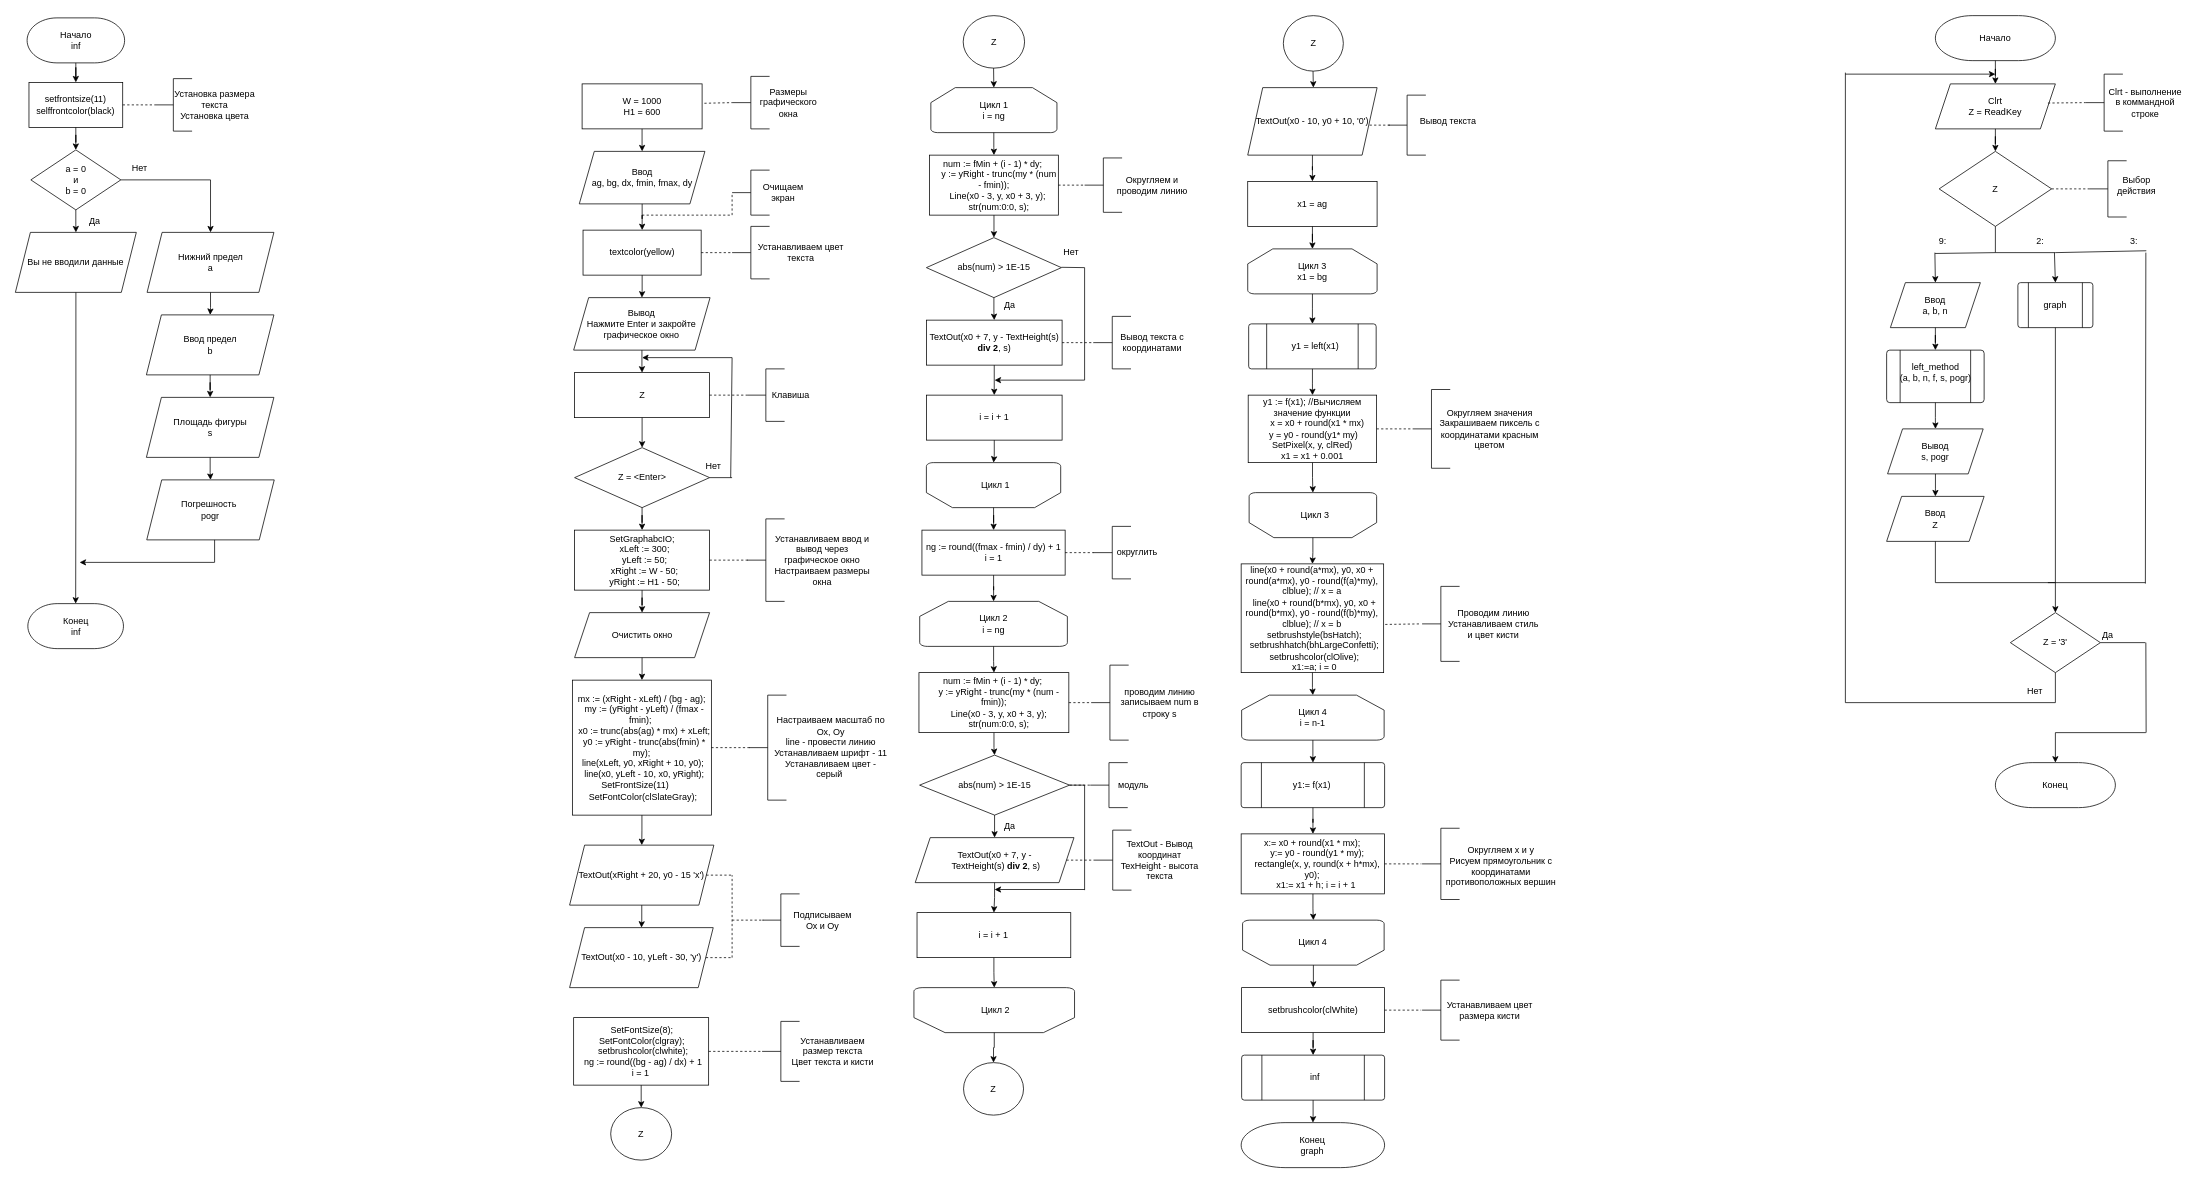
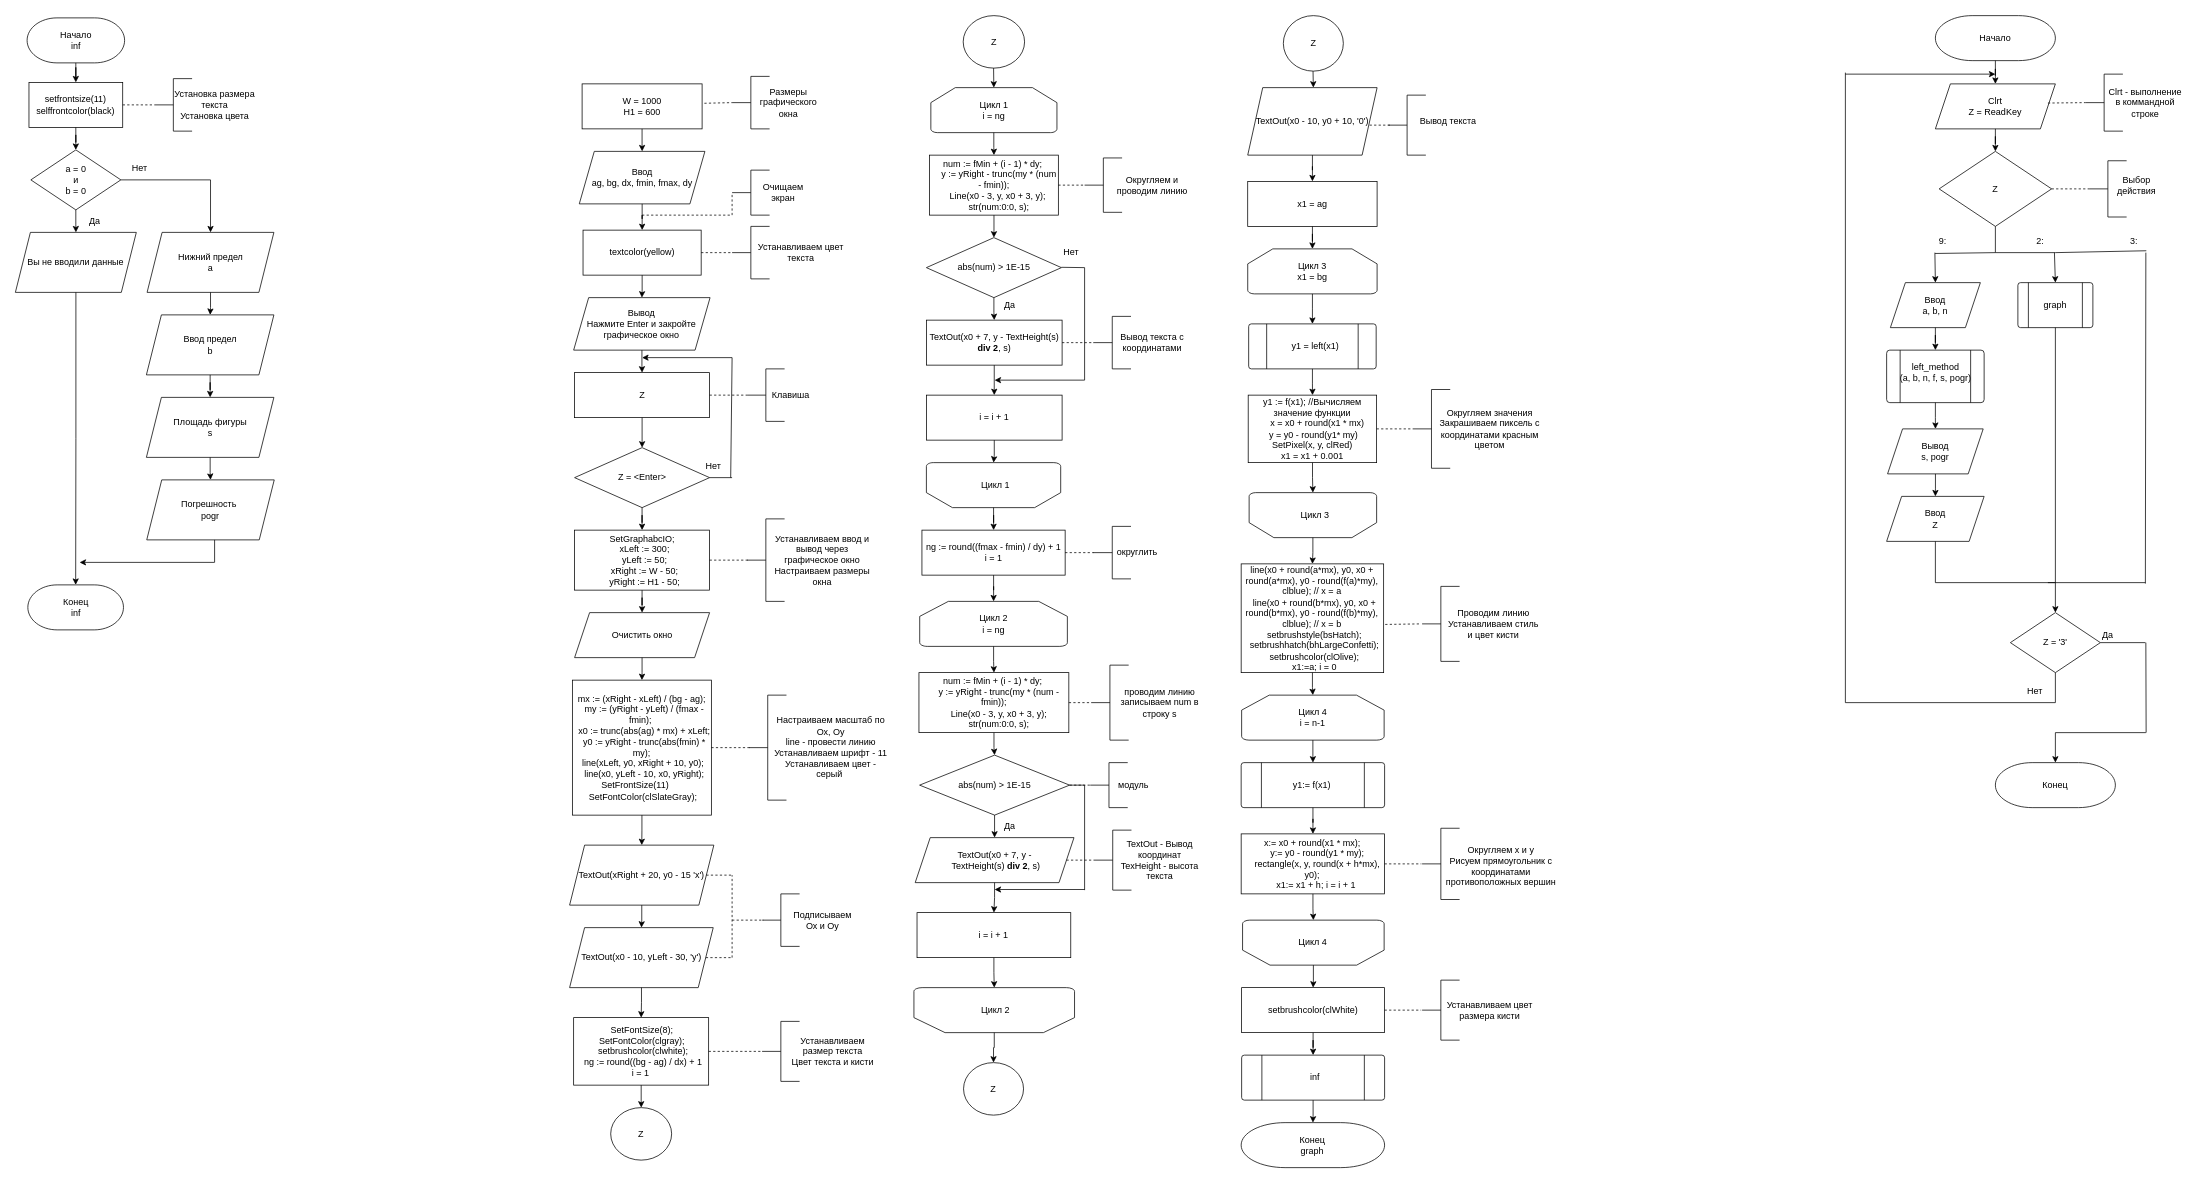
- <mxCell id="23" value="Конец&lt;br&gt;inf" style="strokeWidth=1;html=1;shape=mxgraph.flowchart.terminator;whiteSpace=wrap;fillColor=none;strokeColor=#000000;fontColor=#000000;labelBackgroundColor=none;" parent="1" vertex="1"><mxGeometry x="36.63" y="804" width="127.5" height="60" as="geometry" /></mxCell>
+ <mxCell id="23" value="Конец&lt;br&gt;inf" style="strokeWidth=1;html=1;shape=mxgraph.flowchart.terminator;whiteSpace=wrap;fillColor=none;strokeColor=#000000;fontColor=#000000;labelBackgroundColor=none;" parent="1" vertex="1"><mxGeometry x="36.63" y="779" width="127.5" height="60" as="geometry" /></mxCell>
+ <mxCell id="72" value="" style="edgeStyle=orthogonalEdgeStyle;rounded=0;orthogonalLoop=1;jettySize=auto;html=1;fillColor=none;strokeColor=#000000;fontColor=#000000;labelBackgroundColor=none;" parent="1" source="73" target="78" edge="1"><mxGeometry relative="1" as="geometry" /></mxCell>
